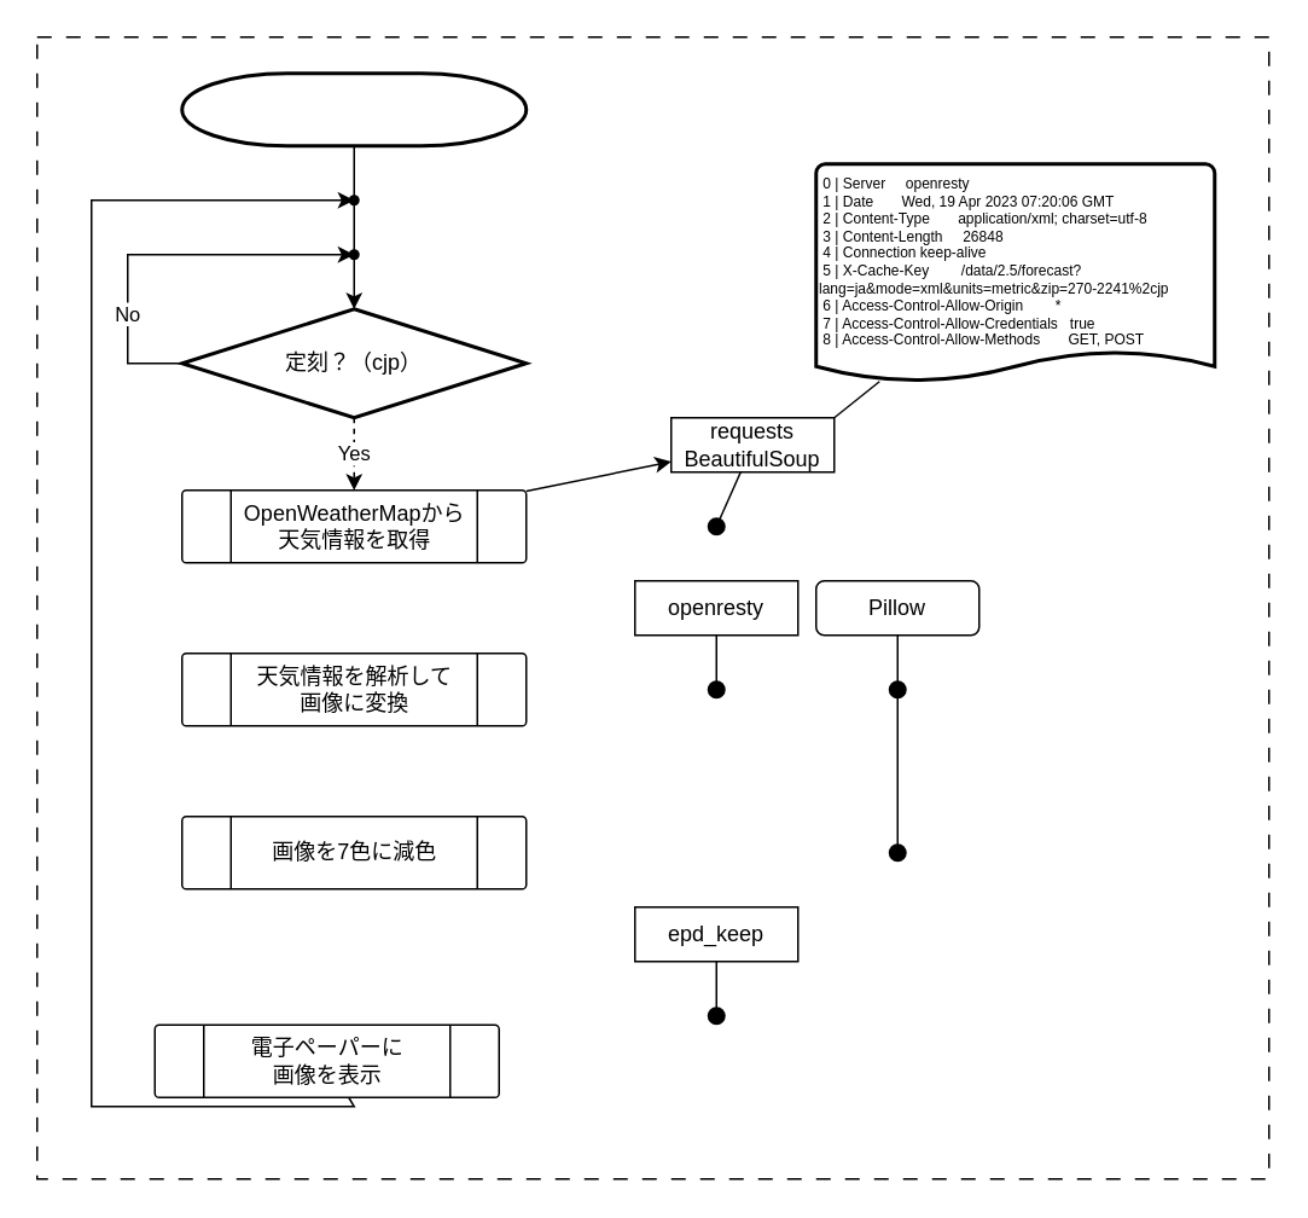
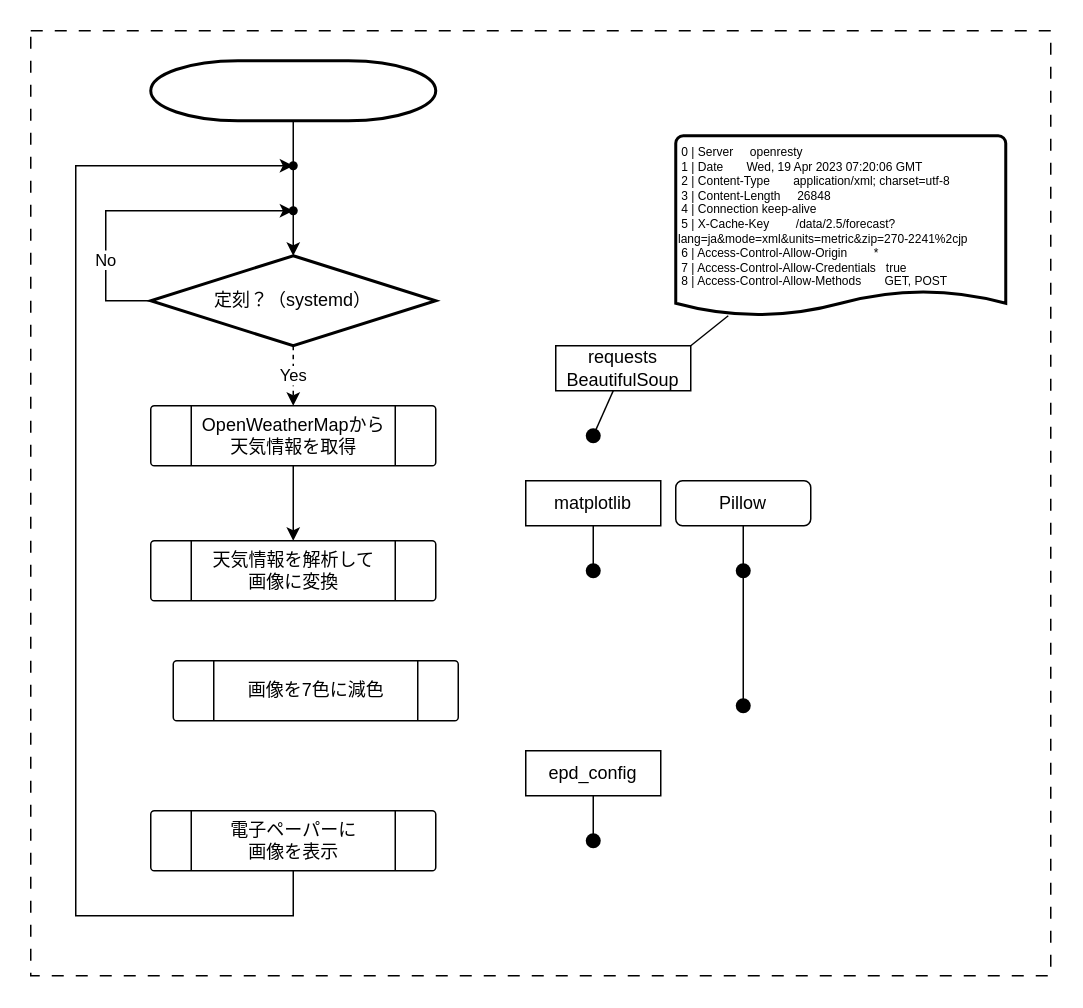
- <mxCell id="7" value="定刻？（cjp）" style="strokeWidth=2;html=1;shape=mxgraph.flowchart.decision;whiteSpace=wrap;" vertex="1" parent="1"><mxGeometry x="100" y="170" width="190" height="60" as="geometry" /></mxCell>
+ <mxCell id="7" value="定刻？（systemd）" style="strokeWidth=2;html=1;shape=mxgraph.flowchart.decision;whiteSpace=wrap;" vertex="1" parent="1"><mxGeometry x="100" y="170" width="190" height="60" as="geometry" /></mxCell>
- <mxCell id="10" value="" style="edgeStyle=none;rounded=0;html=1;" edge="1" parent="1" source="11" target="20"><mxGeometry relative="1" as="geometry" /></mxCell>
+ <mxCell id="10" value="" style="edgeStyle=none;rounded=0;html=1;" edge="1" parent="1" source="11" target="12"><mxGeometry relative="1" as="geometry" /></mxCell>
- <mxCell id="22" value="openresty" style="rounded=0;whiteSpace=wrap;html=1;strokeWidth=1;fontSize=12;fillColor=none;align=center;" vertex="1" parent="1"><mxGeometry x="350" y="320" width="90" height="30" as="geometry" /></mxCell>
+ <mxCell id="22" value="matplotlib" style="rounded=0;whiteSpace=wrap;html=1;strokeWidth=1;fontSize=12;fillColor=none;align=center;" vertex="1" parent="1"><mxGeometry x="350" y="320" width="90" height="30" as="geometry" /></mxCell>
- <mxCell id="18" value="画像を7色に減色" style="verticalLabelPosition=middle;verticalAlign=middle;html=1;shape=process;whiteSpace=wrap;rounded=1;size=0.14;arcSize=6;labelPosition=center;align=center;" vertex="1" parent="1"><mxGeometry x="100" y="450" width="190" height="40" as="geometry" /></mxCell>
+ <mxCell id="18" value="画像を7色に減色" style="verticalLabelPosition=middle;verticalAlign=middle;html=1;shape=process;whiteSpace=wrap;rounded=1;size=0.14;arcSize=6;labelPosition=center;align=center;" vertex="1" parent="1"><mxGeometry x="115" y="440" width="190" height="40" as="geometry" /></mxCell>
- <mxCell id="26" value="epd_keep" style="rounded=0;whiteSpace=wrap;html=1;strokeWidth=1;fontSize=12;fillColor=none;align=center;" vertex="1" parent="1"><mxGeometry x="350" y="500" width="90" height="30" as="geometry" /></mxCell>
+ <mxCell id="26" value="epd_config" style="rounded=0;whiteSpace=wrap;html=1;strokeWidth=1;fontSize=12;fillColor=none;align=center;" vertex="1" parent="1"><mxGeometry x="350" y="500" width="90" height="30" as="geometry" /></mxCell>
- <mxCell id="14" value="電子ペーパーに&lt;br&gt;画像を表示" style="verticalLabelPosition=middle;verticalAlign=middle;html=1;shape=process;whiteSpace=wrap;rounded=1;size=0.14;arcSize=6;labelPosition=center;align=center;" vertex="1" parent="1"><mxGeometry x="85" y="565" width="190" height="40" as="geometry" /></mxCell>
+ <mxCell id="14" value="電子ペーパーに&lt;br&gt;画像を表示" style="verticalLabelPosition=middle;verticalAlign=middle;html=1;shape=process;whiteSpace=wrap;rounded=1;size=0.14;arcSize=6;labelPosition=center;align=center;" vertex="1" parent="1"><mxGeometry x="100" y="540" width="190" height="40" as="geometry" /></mxCell>
